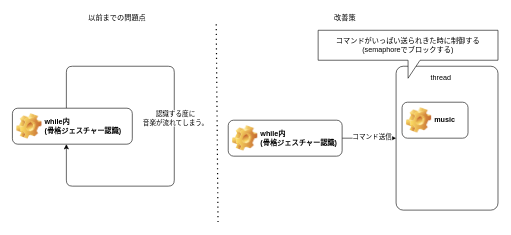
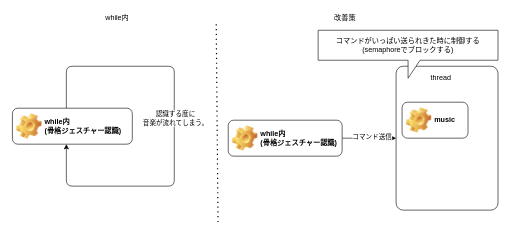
- <mxCell id="9" value="以前までの問題点" style="text;html=1;strokeColor=none;fillColor=none;align=center;verticalAlign=middle;whiteSpace=wrap;rounded=0;" parent="1" vertex="1"><mxGeometry x="140" y="20" width="110" height="20" as="geometry" /></mxCell>
+ <mxCell id="9" value="while内" style="text;html=1;strokeColor=none;fillColor=none;align=center;verticalAlign=middle;whiteSpace=wrap;rounded=0;" parent="1" vertex="1"><mxGeometry x="140" y="20" width="110" height="20" as="geometry" /></mxCell>
